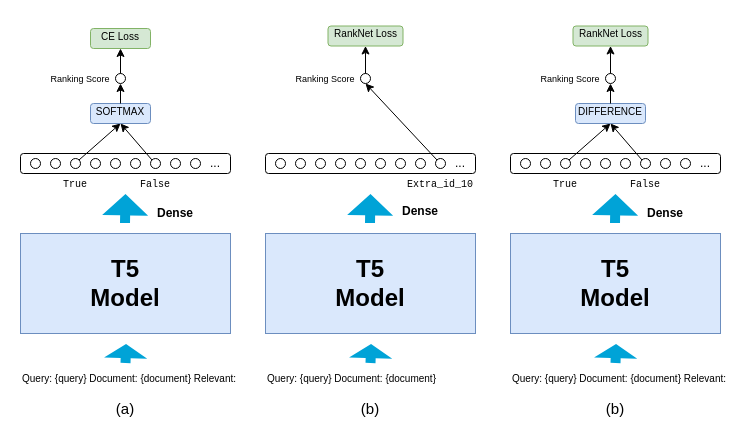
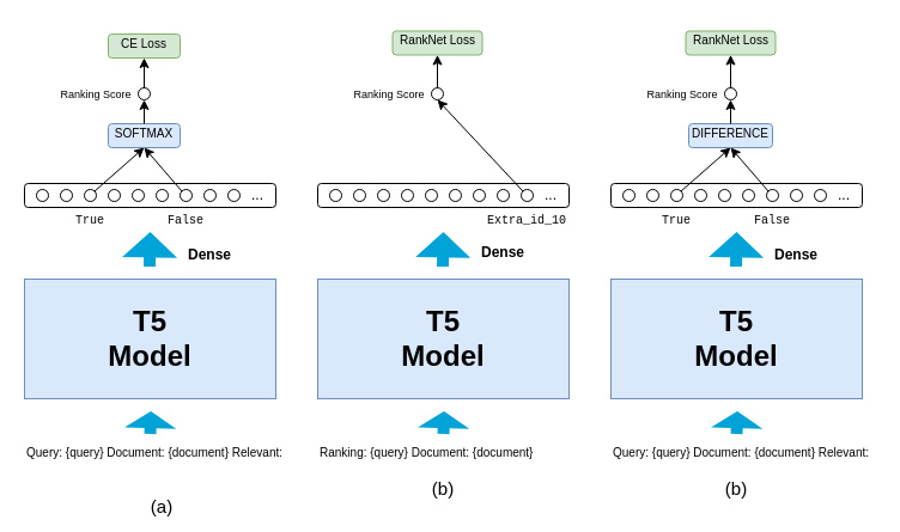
- <mxCell id="32" value="Query: {query} Document: {document}" style="text;html=1;strokeColor=none;fillColor=none;align=left;verticalAlign=middle;whiteSpace=wrap;rounded=0;fontSize=10;" vertex="1" parent="1"><mxGeometry x="265" y="363" width="220" height="30" as="geometry" /></mxCell>
+ <mxCell id="32" value="Ranking: {query} Document: {document}" style="text;html=1;strokeColor=none;fillColor=none;align=left;verticalAlign=middle;whiteSpace=wrap;rounded=0;fontSize=10;" vertex="1" parent="1"><mxGeometry x="265" y="363" width="220" height="30" as="geometry" /></mxCell>
- <mxCell id="84" value="&lt;font style=&quot;font-size: 15px;&quot;&gt;(a)&lt;/font&gt;" style="text;html=1;strokeColor=none;fillColor=none;align=center;verticalAlign=middle;whiteSpace=wrap;rounded=0;" vertex="1" parent="1"><mxGeometry x="79" y="393" width="92" height="30" as="geometry" /></mxCell>
+ <mxCell id="84" value="&lt;font style=&quot;font-size: 15px;&quot;&gt;(a)&lt;/font&gt;" style="text;html=1;strokeColor=none;fillColor=none;align=center;verticalAlign=middle;whiteSpace=wrap;rounded=0;" vertex="1" parent="1"><mxGeometry x="89" y="408" width="92" height="30" as="geometry" /></mxCell>
